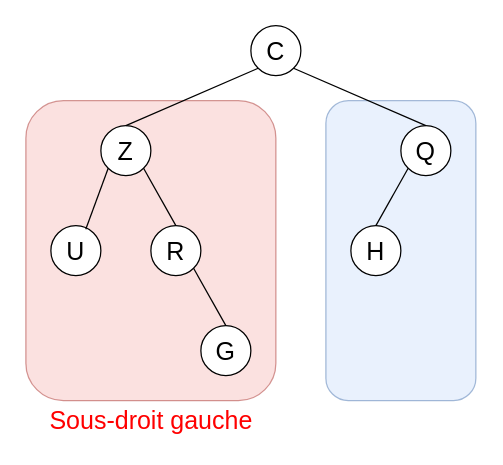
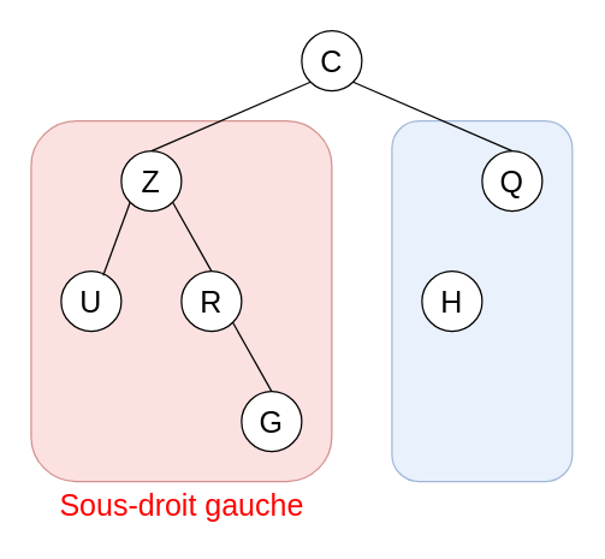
- <mxCell id="16" value="" style="endArrow=none;html=1;rounded=0;fontSize=20;entryX=0;entryY=1;entryDx=0;entryDy=0;exitX=0.5;exitY=0;exitDx=0;exitDy=0;" edge="1" parent="1" source="15" target="7"><mxGeometry width="50" height="50" relative="1" as="geometry"><mxPoint x="300" y="192.84" as="sourcePoint" /><mxPoint x="317.938" y="144.142" as="targetPoint" /></mxGeometry></mxCell>
